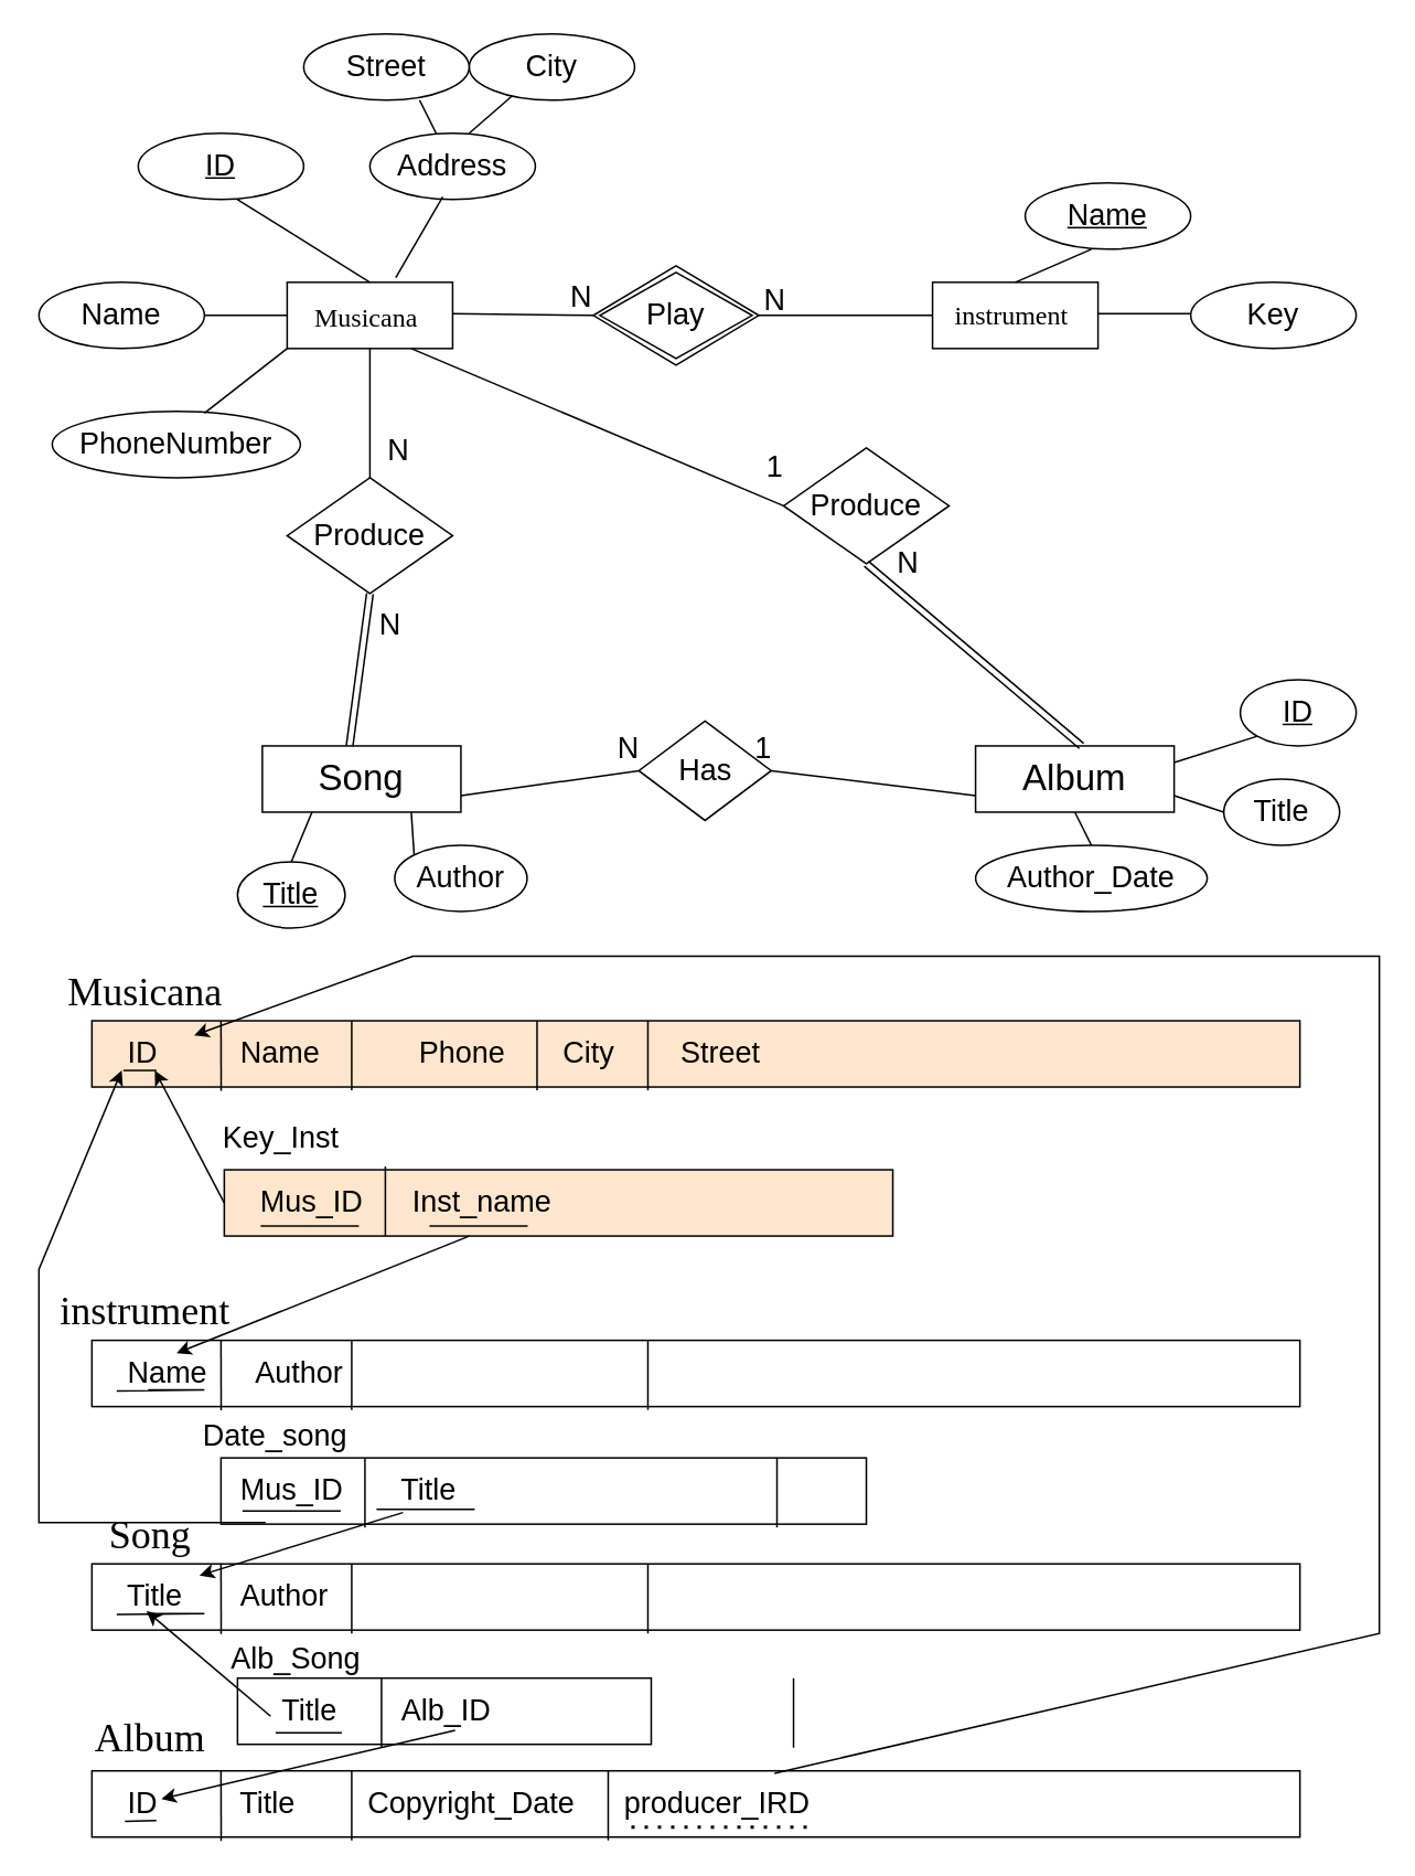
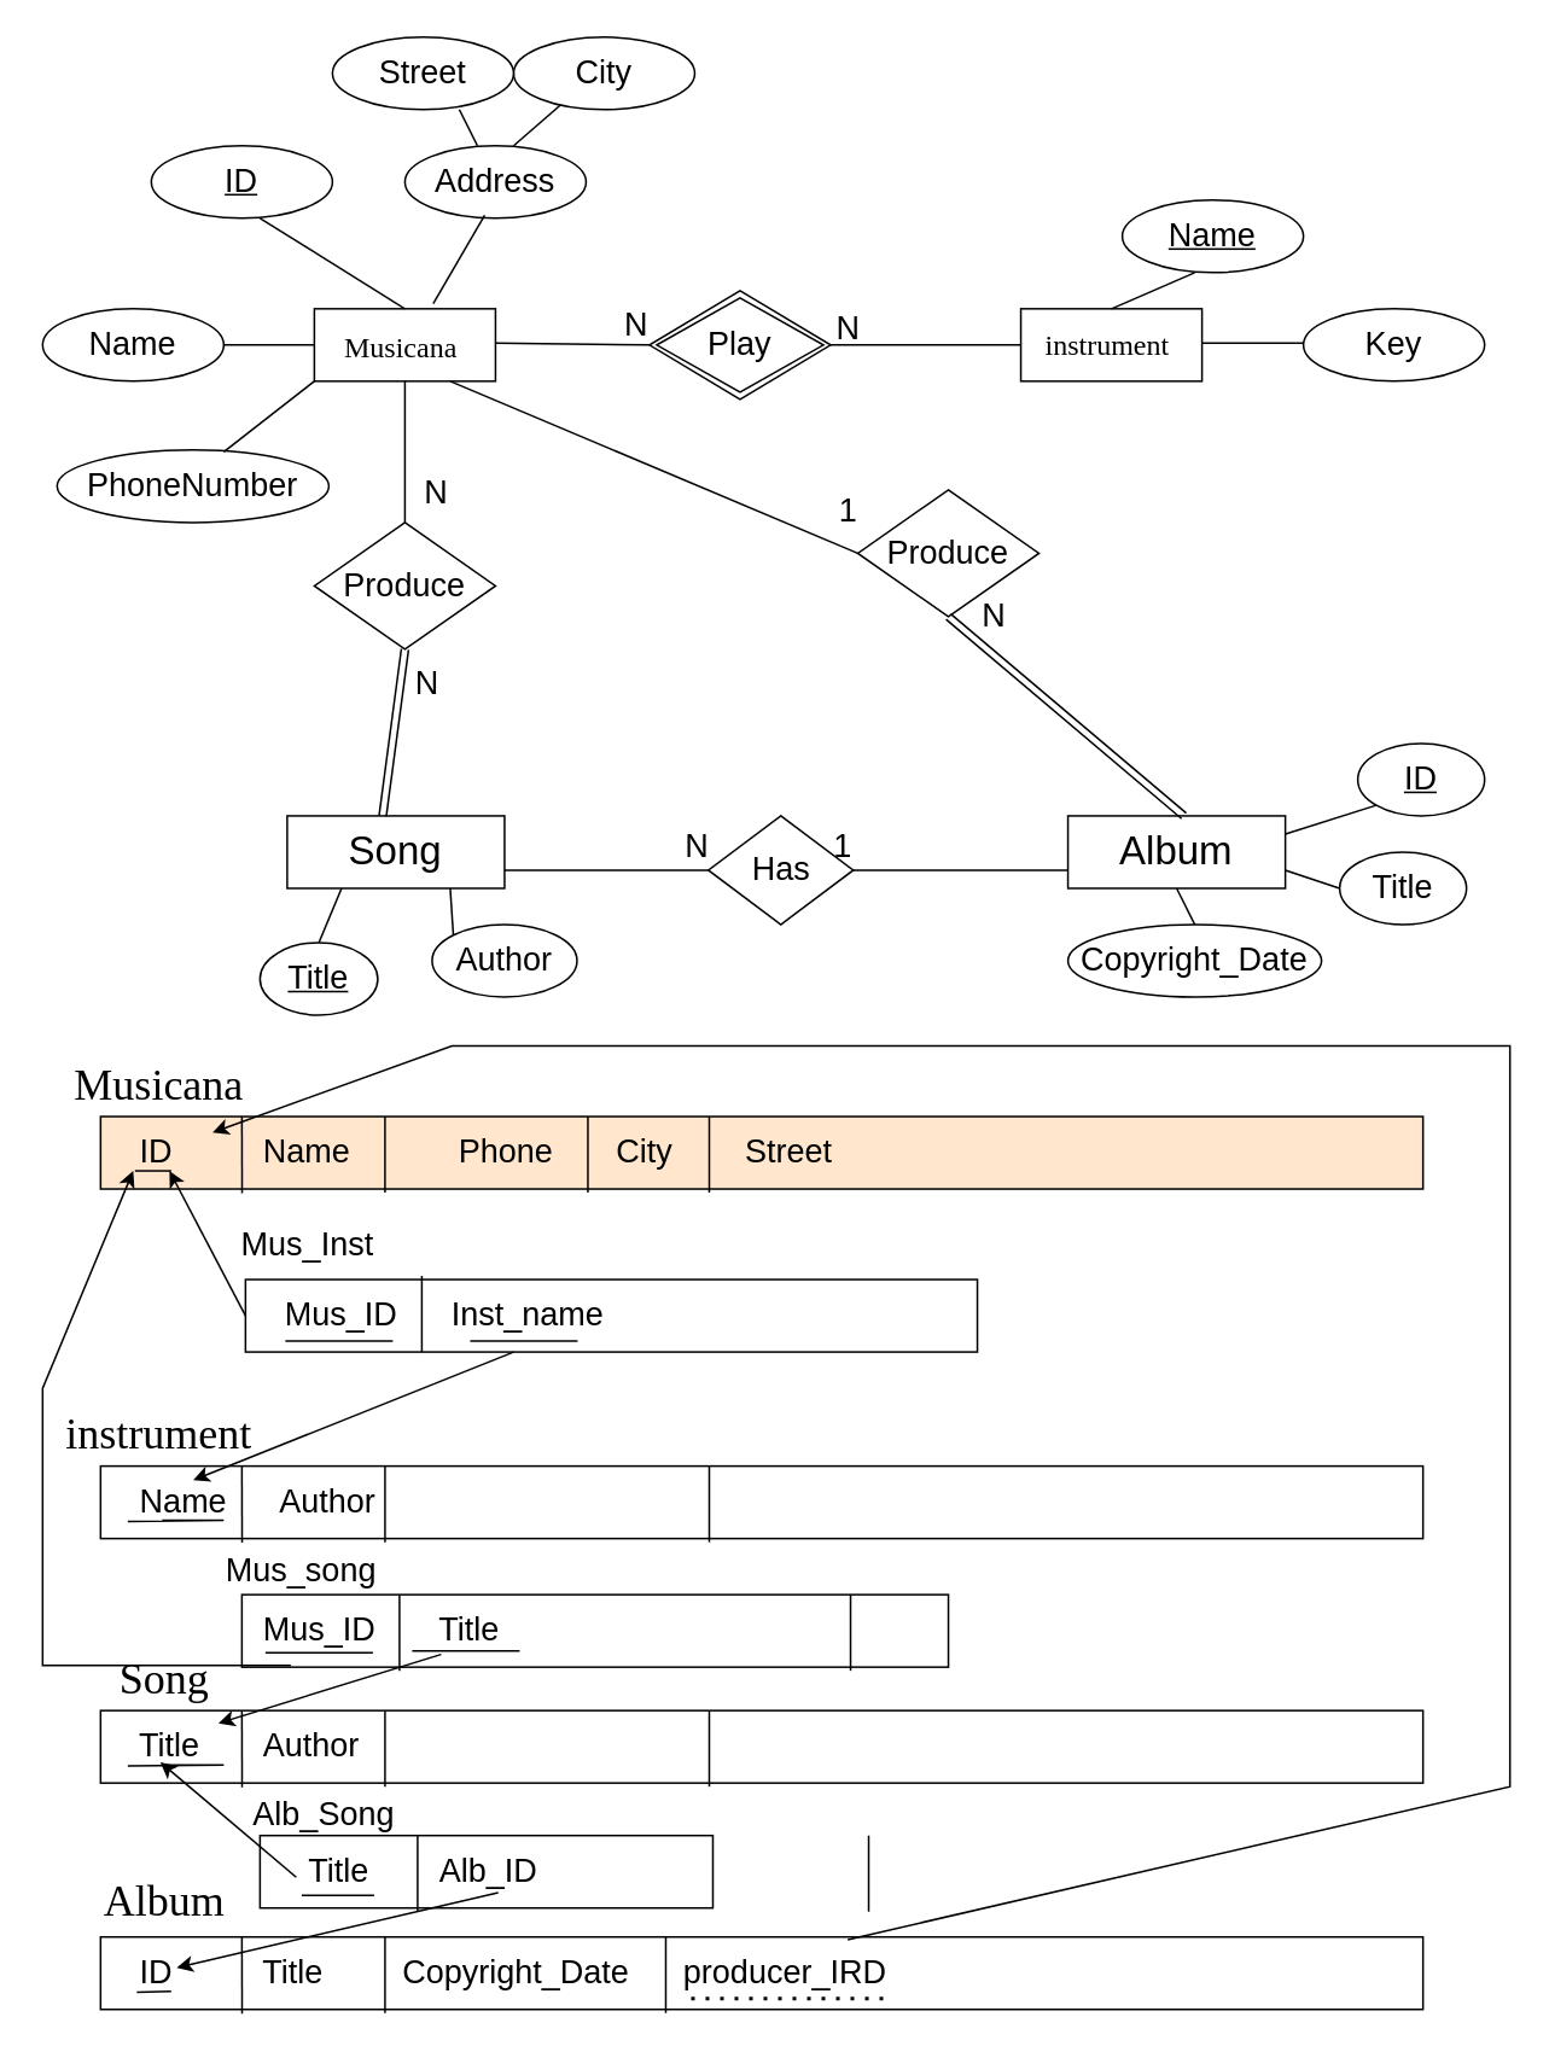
- <mxCell id="37" value="Has" style="shape=rhombus;perimeter=rhombusPerimeter;whiteSpace=wrap;html=1;align=center;fontSize=18;" parent="1" vertex="1"><mxGeometry x="385.5" y="435" width="80" height="60" as="geometry" /></mxCell>
+ <mxCell id="37" value="Has" style="shape=rhombus;perimeter=rhombusPerimeter;whiteSpace=wrap;html=1;align=center;fontSize=18;" parent="1" vertex="1"><mxGeometry x="390.5" y="450" width="80" height="60" as="geometry" /></mxCell>
- <mxCell id="26" value="Author_Date" style="ellipse;whiteSpace=wrap;html=1;align=center;fontStyle=0;fontSize=18;" parent="1" vertex="1"><mxGeometry x="589" y="510" width="140" height="40" as="geometry" /></mxCell>
+ <mxCell id="26" value="Copyright_Date" style="ellipse;whiteSpace=wrap;html=1;align=center;fontStyle=0;fontSize=18;" parent="1" vertex="1"><mxGeometry x="589" y="510" width="140" height="40" as="geometry" /></mxCell>
- <mxCell id="79" value="&lt;font style=&quot;font-size: 18px;&quot;&gt;Key_Inst&lt;/font&gt;" style="text;html=1;align=center;verticalAlign=middle;resizable=0;points=[];autosize=1;strokeColor=none;fillColor=none;" vertex="1" parent="1"><mxGeometry x="118.5" y="667" width="100" height="40" as="geometry" /></mxCell>
+ <mxCell id="79" value="&lt;font style=&quot;font-size: 18px;&quot;&gt;Mus_Inst&lt;/font&gt;" style="text;html=1;align=center;verticalAlign=middle;resizable=0;points=[];autosize=1;strokeColor=none;fillColor=none;" vertex="1" parent="1"><mxGeometry x="118.5" y="667" width="100" height="40" as="geometry" /></mxCell>
- <mxCell id="77" value="&lt;font style=&quot;font-size: 18px;&quot;&gt;&amp;nbsp; &amp;nbsp; Mus_ID&amp;nbsp; &amp;nbsp; &amp;nbsp; Inst_name&lt;/font&gt;" style="rounded=0;whiteSpace=wrap;html=1;align=left;fillColor=#ffe6cc;" vertex="1" parent="1"><mxGeometry x="135" y="706" width="404" height="40" as="geometry" /></mxCell>
+ <mxCell id="77" value="&lt;font style=&quot;font-size: 18px;&quot;&gt;&amp;nbsp; &amp;nbsp; Mus_ID&amp;nbsp; &amp;nbsp; &amp;nbsp; Inst_name&lt;/font&gt;" style="rounded=0;whiteSpace=wrap;html=1;align=left;" vertex="1" parent="1"><mxGeometry x="135" y="706" width="404" height="40" as="geometry" /></mxCell>
- <mxCell id="89" value="&lt;font style=&quot;font-size: 18px;&quot;&gt;Date_song&amp;nbsp;&lt;/font&gt;" style="text;html=1;align=center;verticalAlign=middle;resizable=0;points=[];autosize=1;strokeColor=none;fillColor=none;" vertex="1" parent="1"><mxGeometry x="113" y="847" width="110" height="40" as="geometry" /></mxCell>
+ <mxCell id="89" value="&lt;font style=&quot;font-size: 18px;&quot;&gt;Mus_song&amp;nbsp;&lt;/font&gt;" style="text;html=1;align=center;verticalAlign=middle;resizable=0;points=[];autosize=1;strokeColor=none;fillColor=none;" vertex="1" parent="1"><mxGeometry x="113" y="847" width="110" height="40" as="geometry" /></mxCell>
